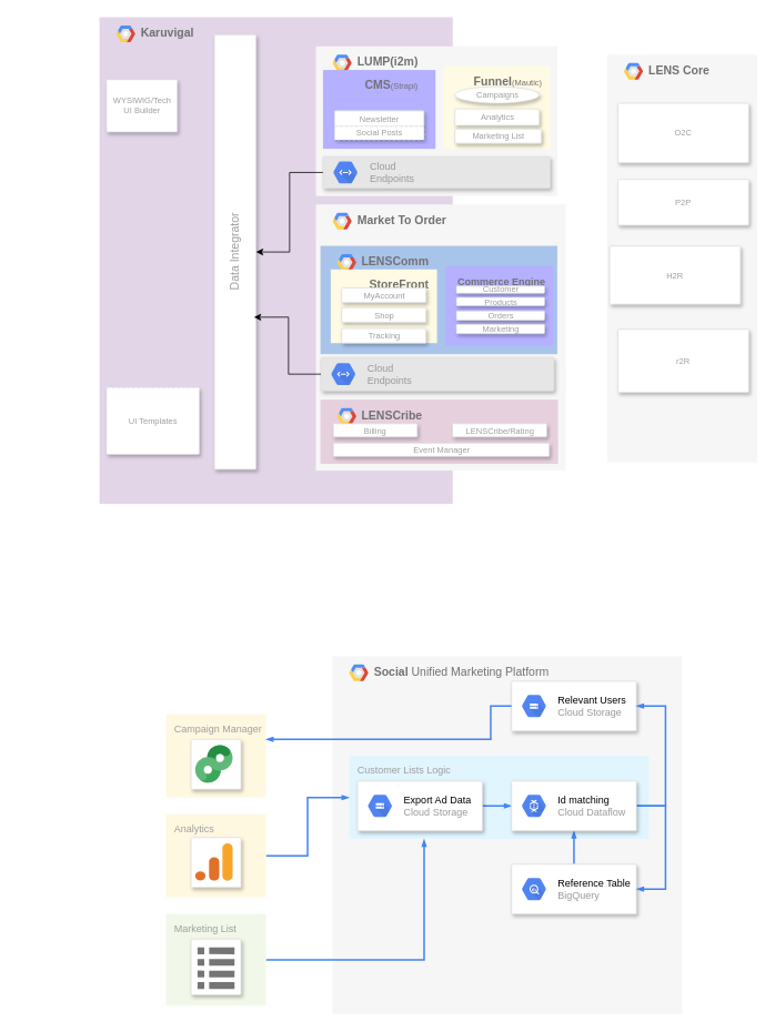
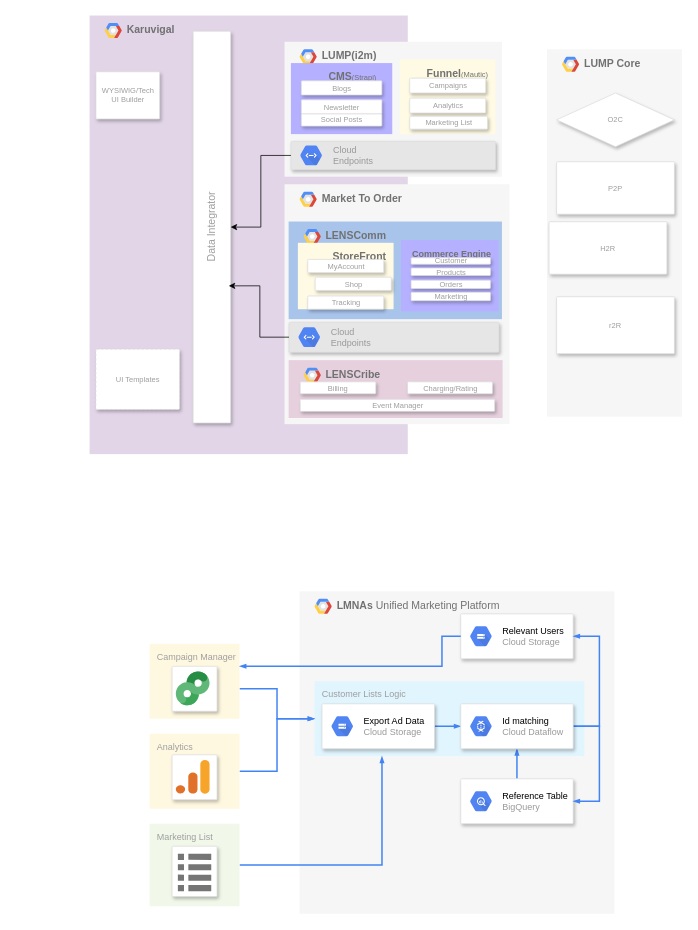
- <mxCell id="69" value="&lt;b&gt;LENS Core&lt;/b&gt;" style="fillColor=#F6F6F6;strokeColor=none;shadow=0;gradientColor=none;fontSize=14;align=left;spacing=10;fontColor=#717171;9E9E9E;verticalAlign=top;spacingTop=-4;fontStyle=0;spacingLeft=40;html=1;" vertex="1" parent="1"><mxGeometry x="729" y="65" width="180" height="490" as="geometry" /></mxCell>
+ <mxCell id="69" value="&lt;b&gt;LUMP Core&lt;/b&gt;" style="fillColor=#F6F6F6;strokeColor=none;shadow=0;gradientColor=none;fontSize=14;align=left;spacing=10;fontColor=#717171;9E9E9E;verticalAlign=top;spacingTop=-4;fontStyle=0;spacingLeft=40;html=1;" vertex="1" parent="1"><mxGeometry x="729" y="65" width="180" height="490" as="geometry" /></mxCell>
- <mxCell id="38" value="Campaigns" style="ellipse;strokeColor=#dddddd;fillColor=#ffffff;shadow=1;strokeWidth=1;absoluteArcSize=1;arcSize=2;fontSize=10;fontColor=#9E9E9E;align=center;html=1;" vertex="1" parent="37"><mxGeometry x="13.078" y="24.868" width="101.446" height="19.779" as="geometry" /></mxCell>
+ <mxCell id="38" value="Campaigns" style="strokeColor=#dddddd;fillColor=#ffffff;shadow=1;strokeWidth=1;rounded=1;absoluteArcSize=1;arcSize=2;fontSize=10;fontColor=#9E9E9E;align=center;html=1;" vertex="1" parent="37"><mxGeometry x="13.078" y="24.868" width="101.446" height="19.779" as="geometry" /></mxCell>
+ <mxCell id="42" value="Blogs" style="strokeColor=#dddddd;fillColor=#ffffff;shadow=1;strokeWidth=1;rounded=1;absoluteArcSize=1;arcSize=2;fontSize=10;fontColor=#9E9E9E;align=center;html=1;" vertex="1" parent="41"><mxGeometry x="13.853" y="23.684" width="107.454" height="18.837" as="geometry" /></mxCell>
- <mxCell id="44" value="Social Posts" style="strokeColor=#dddddd;fillColor=#ffffff;shadow=1;strokeWidth=1;rounded=1;absoluteArcSize=1;arcSize=2;fontSize=10;fontColor=#9E9E9E;align=center;html=1;dashed=1;" vertex="1" parent="41"><mxGeometry x="13.853" y="67.899" width="107.454" height="16.146" as="geometry" /></mxCell>
+ <mxCell id="44" value="Social Posts" style="strokeColor=#dddddd;fillColor=#ffffff;shadow=1;strokeWidth=1;rounded=1;absoluteArcSize=1;arcSize=2;fontSize=10;fontColor=#9E9E9E;align=center;html=1;" vertex="1" parent="41"><mxGeometry x="13.853" y="67.899" width="107.454" height="16.146" as="geometry" /></mxCell>
- <mxCell id="71" value="O2C" style="strokeColor=#dddddd;fillColor=#ffffff;shadow=1;strokeWidth=1;rounded=1;absoluteArcSize=1;arcSize=2;fontSize=10;fontColor=#9E9E9E;align=center;html=1;" vertex="1" parent="69"><mxGeometry x="12.86" y="58.33" width="157.14" height="71.67" as="geometry" /></mxCell>
+ <mxCell id="71" value="O2C" style="rhombus;strokeColor=#dddddd;fillColor=#ffffff;shadow=1;strokeWidth=1;absoluteArcSize=1;arcSize=2;fontSize=10;fontColor=#9E9E9E;align=center;html=1;" vertex="1" parent="69"><mxGeometry x="12.86" y="58.33" width="157.14" height="71.67" as="geometry" /></mxCell>
- <mxCell id="72" value="P2P" style="strokeColor=#dddddd;fillColor=#ffffff;shadow=1;strokeWidth=1;rounded=1;absoluteArcSize=1;arcSize=2;fontSize=10;fontColor=#9E9E9E;align=center;html=1;" vertex="1" parent="69"><mxGeometry x="12.86" y="150" width="157.14" height="55" as="geometry" /></mxCell>
+ <mxCell id="72" value="P2P" style="strokeColor=#dddddd;fillColor=#ffffff;shadow=1;strokeWidth=1;rounded=1;absoluteArcSize=1;arcSize=2;fontSize=10;fontColor=#9E9E9E;align=center;html=1;" vertex="1" parent="69"><mxGeometry x="12.86" y="150" width="157.14" height="70" as="geometry" /></mxCell>
- <mxCell id="63" value="Shop" style="strokeColor=#dddddd;fillColor=#ffffff;shadow=1;strokeWidth=1;rounded=1;absoluteArcSize=1;arcSize=2;fontSize=10;fontColor=#9E9E9E;align=center;html=1;" vertex="1" parent="61"><mxGeometry x="13.081" y="45.853" width="101.469" height="17.605" as="geometry" /></mxCell>
+ <mxCell id="63" value="Shop" style="strokeColor=#dddddd;fillColor=#ffffff;shadow=1;strokeWidth=1;rounded=1;absoluteArcSize=1;arcSize=2;fontSize=10;fontColor=#9E9E9E;align=center;html=1;" vertex="1" parent="61"><mxGeometry x="23.081" y="45.853" width="101.469" height="17.605" as="geometry" /></mxCell>
- <mxCell id="52" value="LENSCribe/Rating" style="strokeColor=#dddddd;fillColor=#ffffff;shadow=1;strokeWidth=1;rounded=1;absoluteArcSize=1;arcSize=2;fontSize=10;fontColor=#9E9E9E;align=center;html=1;" vertex="1" parent="49"><mxGeometry x="158.586" y="28.952" width="113.273" height="16.013" as="geometry" /></mxCell>
+ <mxCell id="52" value="Charging/Rating" style="strokeColor=#dddddd;fillColor=#ffffff;shadow=1;strokeWidth=1;rounded=1;absoluteArcSize=1;arcSize=2;fontSize=10;fontColor=#9E9E9E;align=center;html=1;" vertex="1" parent="49"><mxGeometry x="158.586" y="28.952" width="113.273" height="16.013" as="geometry" /></mxCell>
- <mxCell id="2" value="&lt;b&gt;Social&lt;/b&gt;&amp;nbsp;Unified Marketing Platform" style="fillColor=#F6F6F6;strokeColor=none;shadow=0;gradientColor=none;fontSize=14;align=left;spacing=10;fontColor=#717171;9E9E9E;verticalAlign=top;spacingTop=-4;fontStyle=0;spacingLeft=40;html=1;" parent="1" vertex="1"><mxGeometry x="399" y="788" width="420" height="430" as="geometry" /></mxCell>
+ <mxCell id="2" value="&lt;b&gt;LMNAs&lt;/b&gt;&amp;nbsp;Unified Marketing Platform" style="fillColor=#F6F6F6;strokeColor=none;shadow=0;gradientColor=none;fontSize=14;align=left;spacing=10;fontColor=#717171;9E9E9E;verticalAlign=top;spacingTop=-4;fontStyle=0;spacingLeft=40;html=1;" parent="1" vertex="1"><mxGeometry x="399" y="788" width="420" height="430" as="geometry" /></mxCell>
+ <mxCell id="7" style="edgeStyle=orthogonalEdgeStyle;rounded=0;html=1;labelBackgroundColor=none;startFill=1;startSize=4;endArrow=blockThin;endFill=1;endSize=4;jettySize=auto;orthogonalLoop=1;strokeColor=#4284F3;strokeWidth=2;fontSize=12;fontColor=#000000;align=center;dashed=0;" parent="1" source="8" target="6" edge="1"><mxGeometry relative="1" as="geometry"><Array as="points"><mxPoint x="369" y="918" /><mxPoint x="369" y="958" /></Array></mxGeometry></mxCell>
